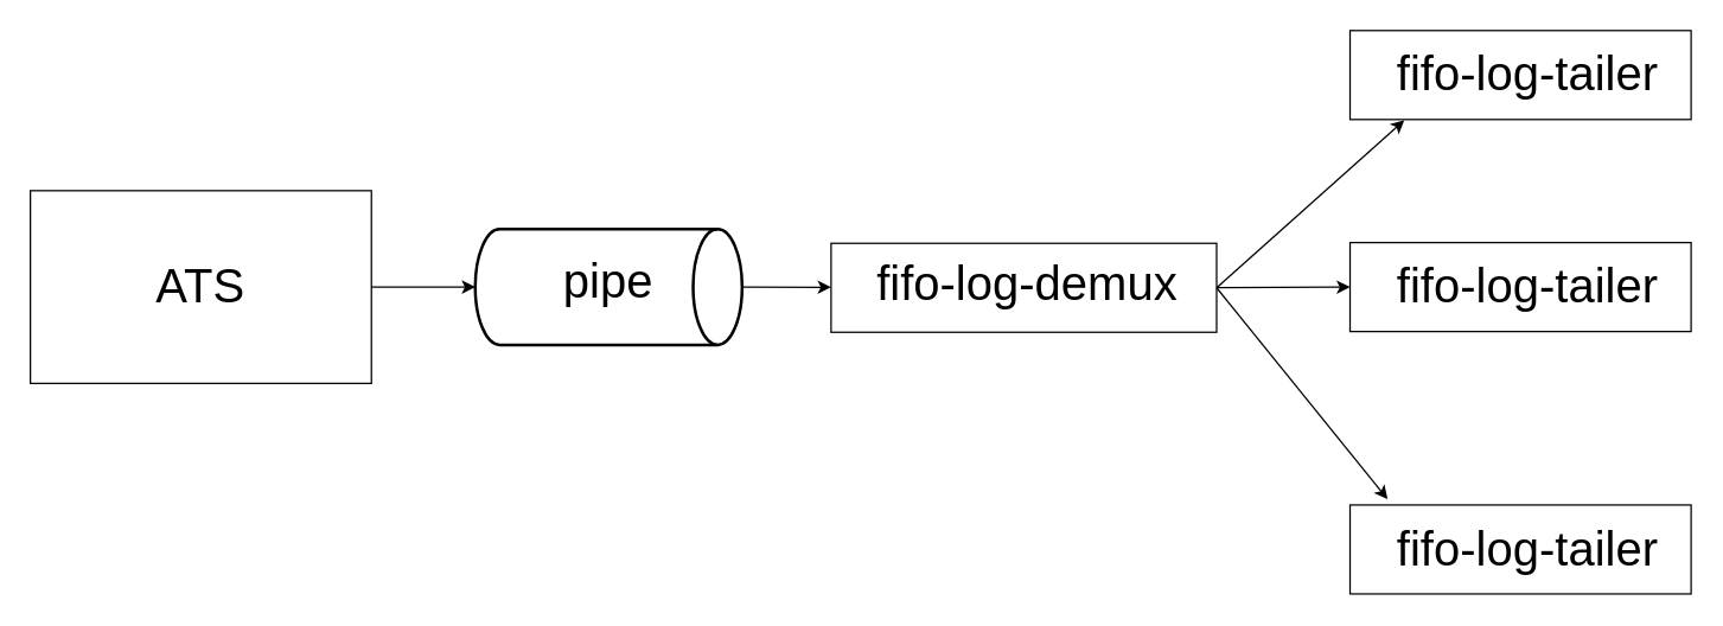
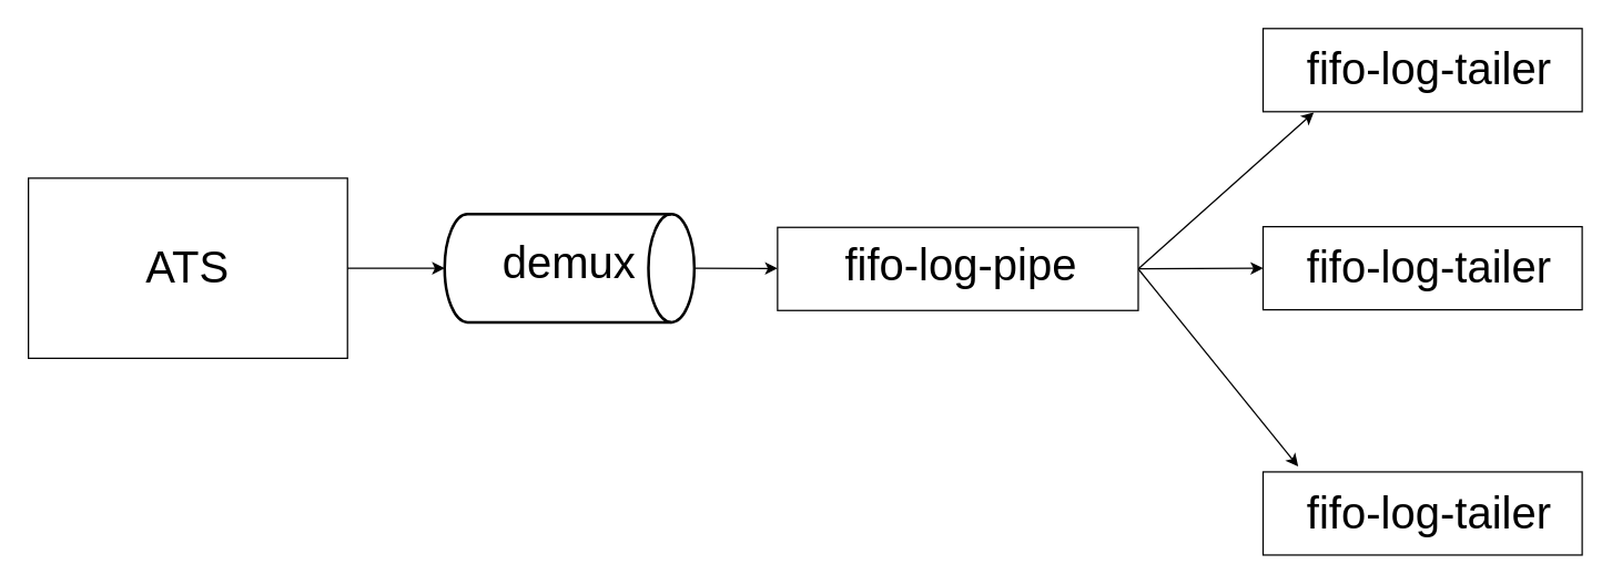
- <mxCell id="20" value="&lt;font style=&quot;font-size: 32px&quot;&gt;pipe&lt;br&gt;&lt;/font&gt;" style="text;html=1;strokeColor=none;fillColor=none;align=center;verticalAlign=middle;whiteSpace=wrap;rounded=0;direction=south;" vertex="1" parent="18"><mxGeometry x="80" width="20" height="160" as="geometry" /></mxCell>
+ <mxCell id="20" value="&lt;font style=&quot;font-size: 32px&quot;&gt;demux&lt;br&gt;&lt;/font&gt;" style="text;html=1;strokeColor=none;fillColor=none;align=center;verticalAlign=middle;whiteSpace=wrap;rounded=0;direction=south;" vertex="1" parent="18"><mxGeometry x="80" width="20" height="160" as="geometry" /></mxCell>
- <mxCell id="23" value="&lt;font style=&quot;font-size: 32px&quot;&gt;fifo-log-demux&lt;/font&gt;" style="text;html=1;strokeColor=none;fillColor=none;align=center;verticalAlign=middle;whiteSpace=wrap;rounded=0;" vertex="1" parent="21"><mxGeometry x="30" y="17" width="205" height="20" as="geometry" /></mxCell>
+ <mxCell id="23" value="&lt;font style=&quot;font-size: 32px&quot;&gt;fifo-log-pipe&lt;/font&gt;" style="text;html=1;strokeColor=none;fillColor=none;align=center;verticalAlign=middle;whiteSpace=wrap;rounded=0;" vertex="1" parent="21"><mxGeometry x="30" y="17" width="205" height="20" as="geometry" /></mxCell>
